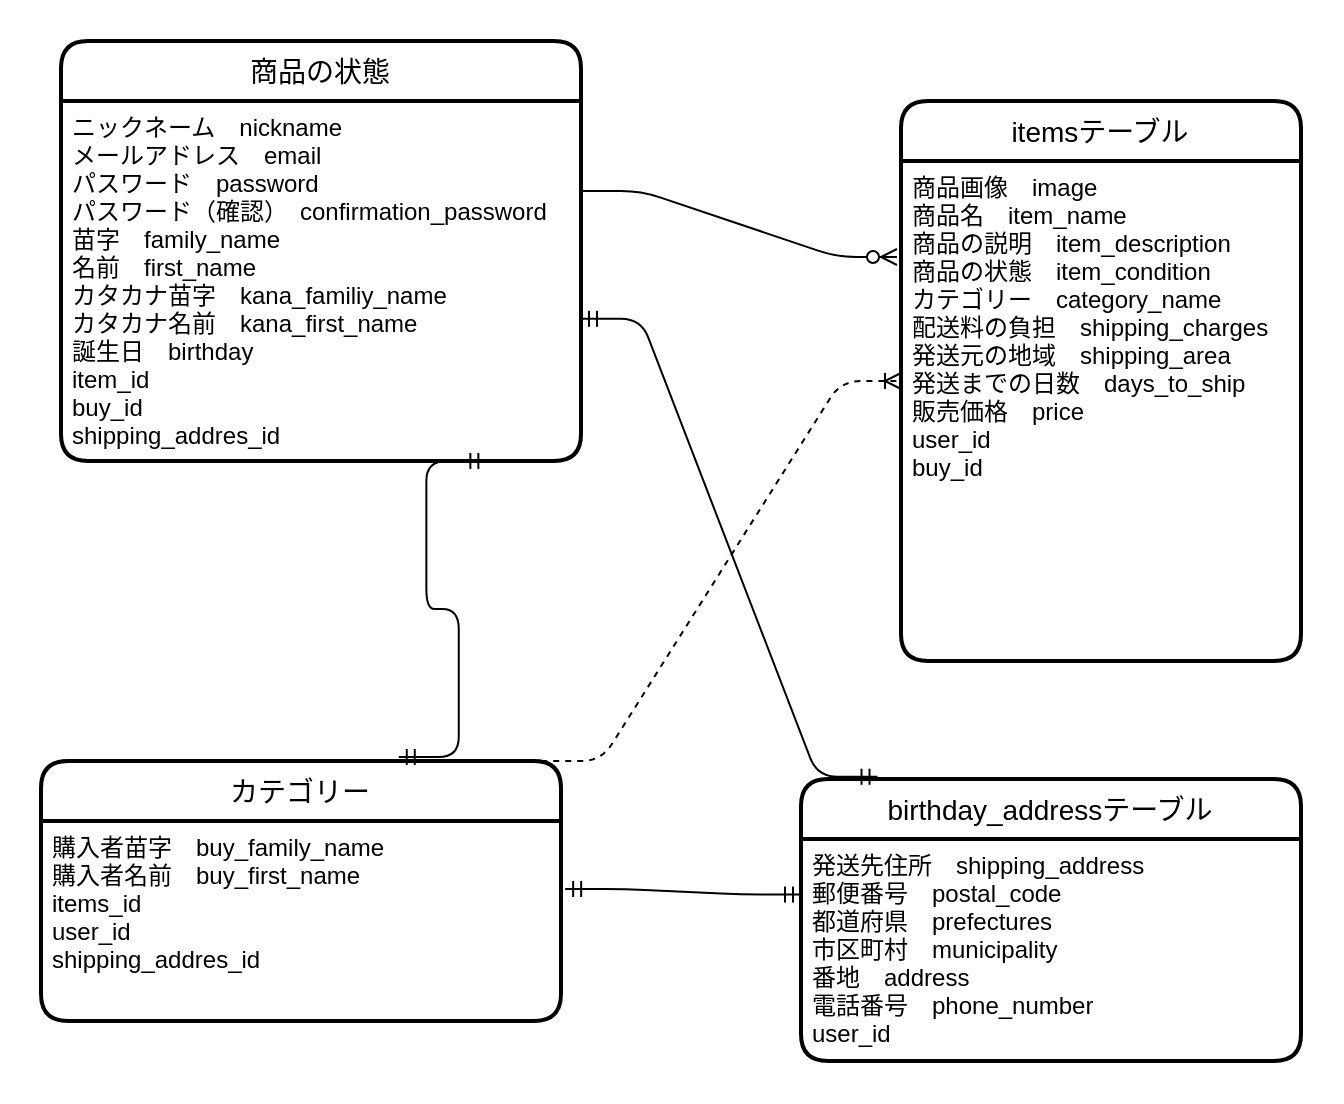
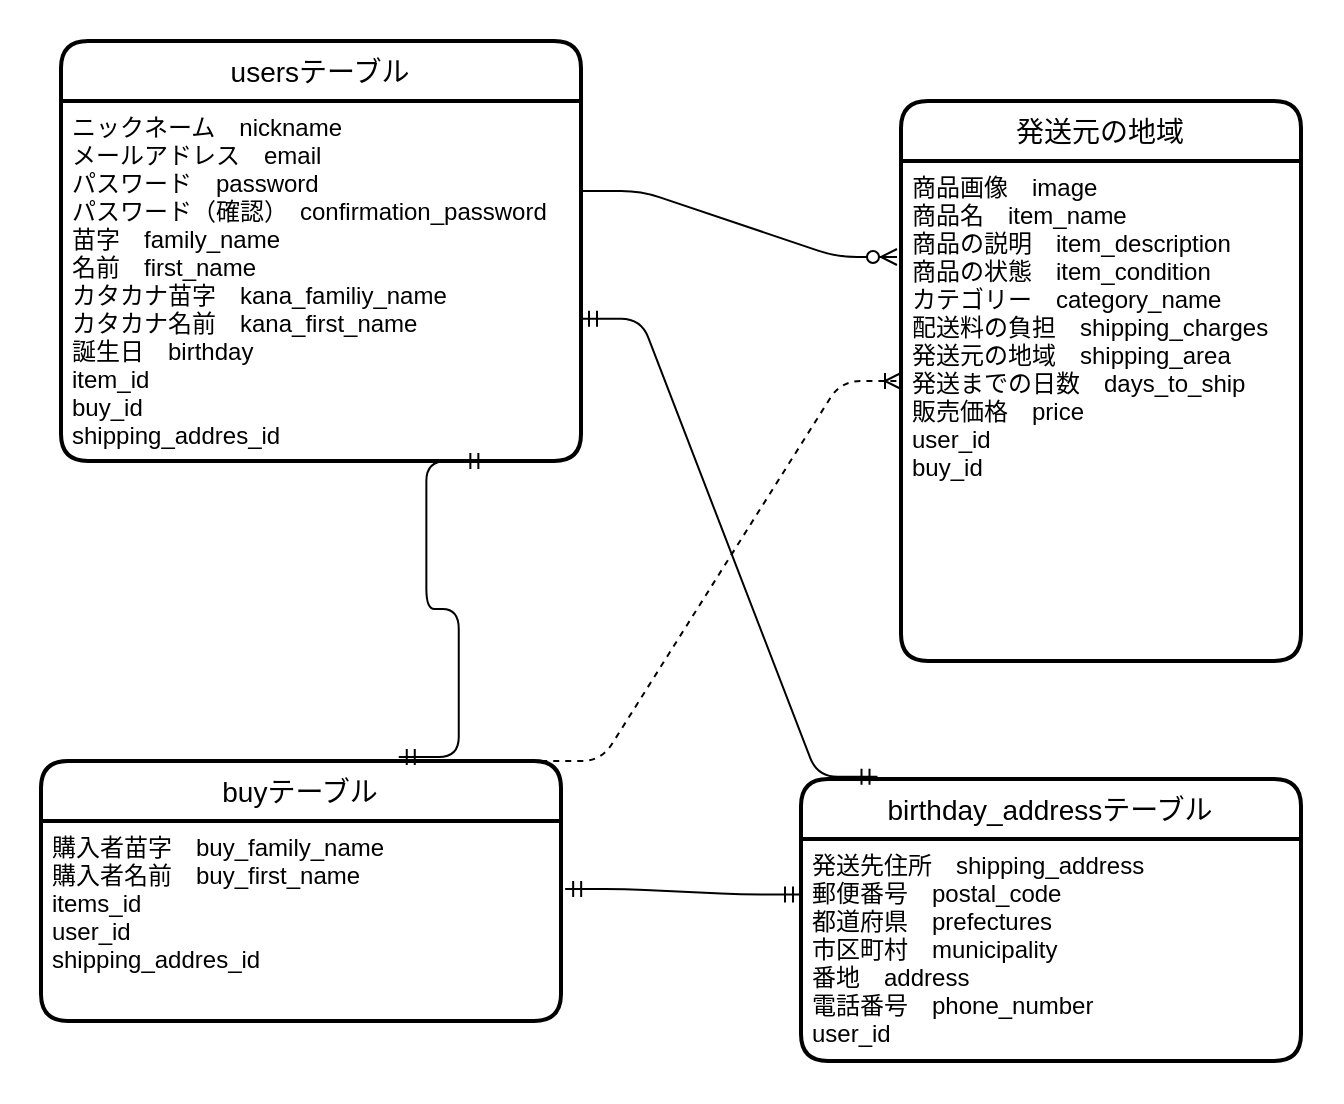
- <mxCell id="2" value="商品の状態" style="swimlane;childLayout=stackLayout;horizontal=1;startSize=30;horizontalStack=0;rounded=1;fontSize=14;fontStyle=0;strokeWidth=2;resizeParent=0;resizeLast=1;shadow=0;dashed=0;align=center;" parent="1" vertex="1"><mxGeometry x="30" y="20" width="260" height="210" as="geometry" /></mxCell>
+ <mxCell id="2" value="usersテーブル" style="swimlane;childLayout=stackLayout;horizontal=1;startSize=30;horizontalStack=0;rounded=1;fontSize=14;fontStyle=0;strokeWidth=2;resizeParent=0;resizeLast=1;shadow=0;dashed=0;align=center;" parent="1" vertex="1"><mxGeometry x="30" y="20" width="260" height="210" as="geometry" /></mxCell>
- <mxCell id="7" value="itemsテーブル" style="swimlane;childLayout=stackLayout;horizontal=1;startSize=30;horizontalStack=0;rounded=1;fontSize=14;fontStyle=0;strokeWidth=2;resizeParent=0;resizeLast=1;shadow=0;dashed=0;align=center;" parent="1" vertex="1"><mxGeometry x="450" y="50" width="200" height="280" as="geometry" /></mxCell>
+ <mxCell id="7" value="発送元の地域" style="swimlane;childLayout=stackLayout;horizontal=1;startSize=30;horizontalStack=0;rounded=1;fontSize=14;fontStyle=0;strokeWidth=2;resizeParent=0;resizeLast=1;shadow=0;dashed=0;align=center;" parent="1" vertex="1"><mxGeometry x="450" y="50" width="200" height="280" as="geometry" /></mxCell>
- <mxCell id="4" value="カテゴリー" style="swimlane;childLayout=stackLayout;horizontal=1;startSize=30;horizontalStack=0;rounded=1;fontSize=14;fontStyle=0;strokeWidth=2;resizeParent=0;resizeLast=1;shadow=0;dashed=0;align=center;" parent="1" vertex="1"><mxGeometry x="20" y="380" width="260" height="130" as="geometry" /></mxCell>
+ <mxCell id="4" value="buyテーブル" style="swimlane;childLayout=stackLayout;horizontal=1;startSize=30;horizontalStack=0;rounded=1;fontSize=14;fontStyle=0;strokeWidth=2;resizeParent=0;resizeLast=1;shadow=0;dashed=0;align=center;" parent="1" vertex="1"><mxGeometry x="20" y="380" width="260" height="130" as="geometry" /></mxCell>
